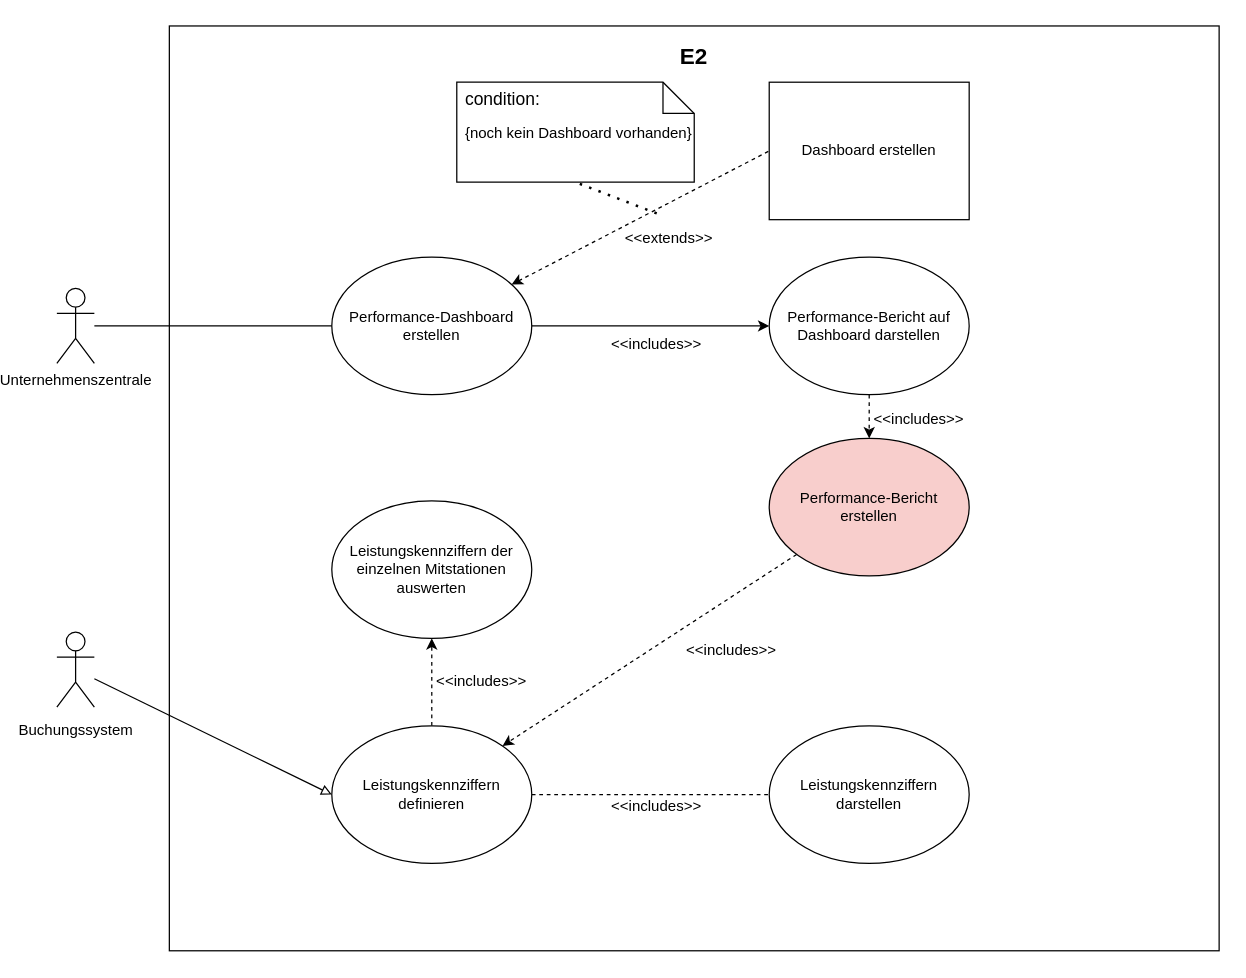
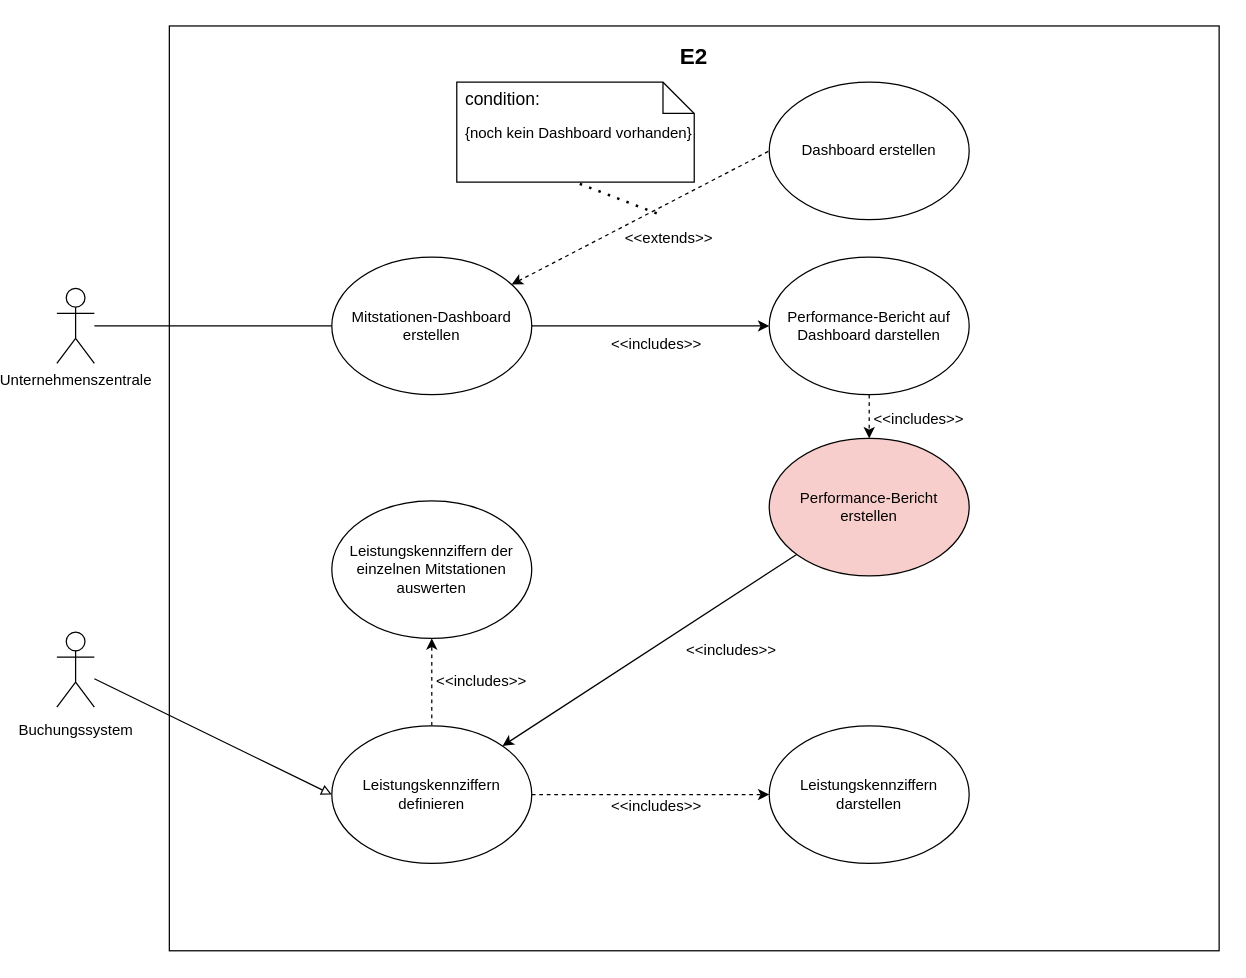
- <mxCell id="19" value="Dashboard erstellen" style="whiteSpace=wrap;html=1;fontSize=12;rounded=0;" vertex="1" parent="1"><mxGeometry x="590" y="65" width="160" height="110" as="geometry" /></mxCell>
+ <mxCell id="19" value="Dashboard erstellen" style="ellipse;whiteSpace=wrap;html=1;fontSize=12;" vertex="1" parent="1"><mxGeometry x="590" y="65" width="160" height="110" as="geometry" /></mxCell>
- <mxCell id="13" value="Performance-Dashboard erstellen" style="ellipse;whiteSpace=wrap;html=1;" vertex="1" parent="1"><mxGeometry x="240" y="205" width="160" height="110" as="geometry" /></mxCell>
+ <mxCell id="13" value="Mitstationen-Dashboard erstellen" style="ellipse;whiteSpace=wrap;html=1;" vertex="1" parent="1"><mxGeometry x="240" y="205" width="160" height="110" as="geometry" /></mxCell>
- <mxCell id="24" style="edgeStyle=none;rounded=0;orthogonalLoop=1;jettySize=auto;html=1;entryX=1;entryY=0;entryDx=0;entryDy=0;dashed=1;fontSize=12;startArrow=none;startFill=0;endArrow=classic;endFill=1;" edge="1" parent="1" source="25" target="9"><mxGeometry relative="1" as="geometry" /></mxCell>
+ <mxCell id="24" style="edgeStyle=none;rounded=0;orthogonalLoop=1;jettySize=auto;html=1;entryX=1;entryY=0;entryDx=0;entryDy=0;dashed=0;fontSize=12;startArrow=none;startFill=0;endArrow=classic;endFill=1;" edge="1" parent="1" source="25" target="9"><mxGeometry relative="1" as="geometry" /></mxCell>
- <mxCell id="7" style="edgeStyle=none;rounded=0;orthogonalLoop=1;jettySize=auto;html=1;entryX=0;entryY=0.5;entryDx=0;entryDy=0;dashed=1;fontSize=12;endArrow=none;endFill=1;" edge="1" parent="1" source="9" target="17"><mxGeometry relative="1" as="geometry" /></mxCell>
+ <mxCell id="7" style="edgeStyle=none;rounded=0;orthogonalLoop=1;jettySize=auto;html=1;entryX=0;entryY=0.5;entryDx=0;entryDy=0;dashed=1;fontSize=12;endArrow=classic;endFill=1;" edge="1" parent="1" source="9" target="17"><mxGeometry relative="1" as="geometry" /></mxCell>
